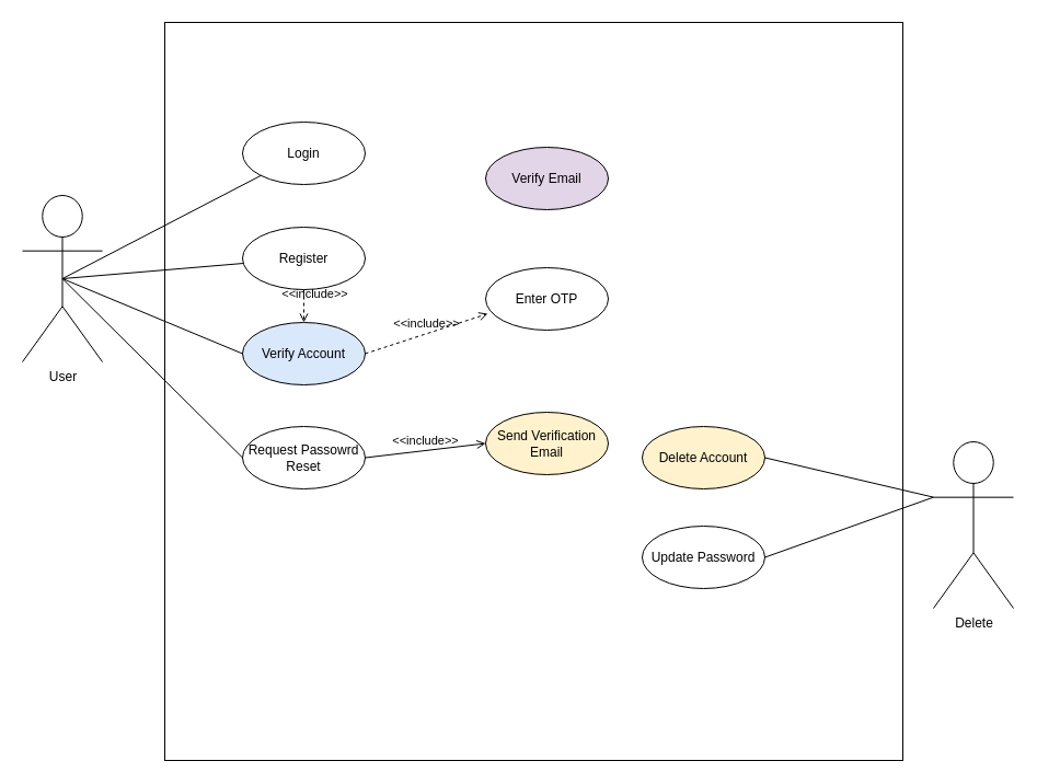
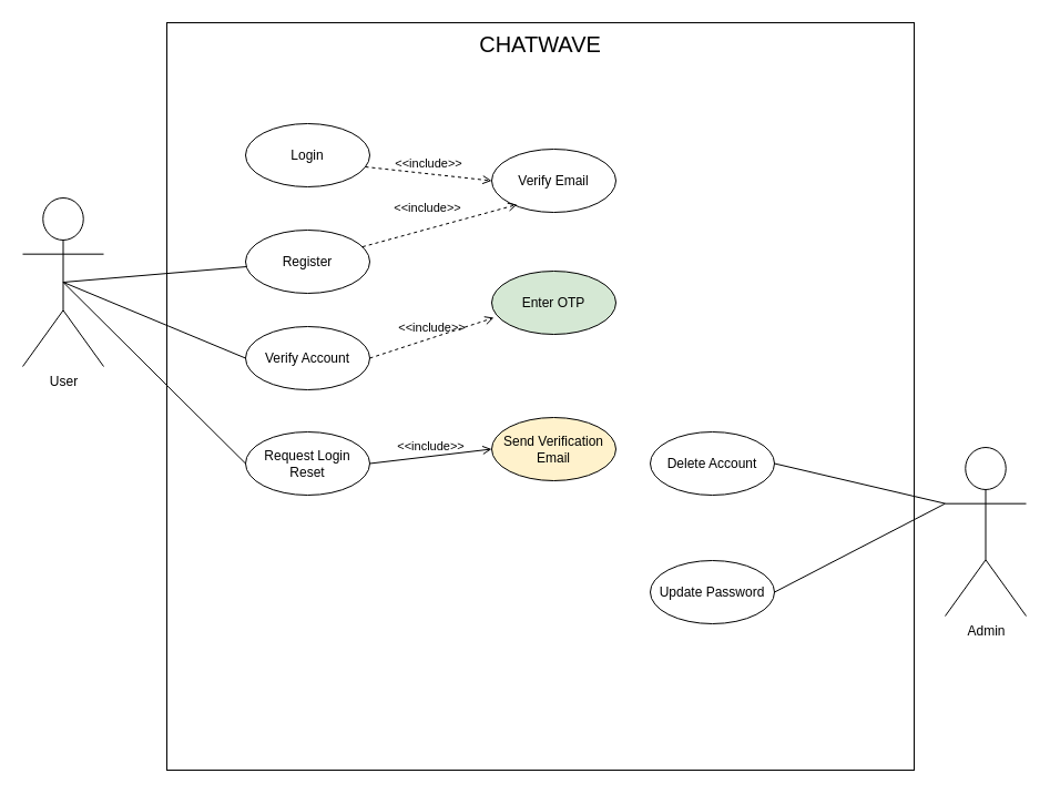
+ <mxCell id="23" value="CHATWAVE" style="text;html=1;align=center;verticalAlign=middle;whiteSpace=wrap;rounded=0;fontSize=20;" vertex="1" parent="1"><mxGeometry x="457" y="24" width="60" height="30" as="geometry" /></mxCell>
+ <mxCell id="8" value="&amp;lt;&amp;lt;include&amp;gt;&amp;gt;" style="html=1;verticalAlign=bottom;labelBackgroundColor=none;endArrow=open;endFill=0;dashed=1;rounded=0;exitX=0.964;exitY=0.684;exitDx=0;exitDy=0;exitPerimeter=0;entryX=0;entryY=0.5;entryDx=0;entryDy=0;" edge="1" parent="1" source="3" target="9"><mxGeometry width="160" relative="1" as="geometry"><mxPoint x="395" y="501" as="sourcePoint" /><mxPoint x="445" y="337" as="targetPoint" /></mxGeometry></mxCell>
- <mxCell id="9" value="Verify Email" style="ellipse;whiteSpace=wrap;html=1;fillColor=#e1d5e7;" vertex="1" parent="1"><mxGeometry x="443" y="134" width="112" height="57" as="geometry" /></mxCell>
+ <mxCell id="9" value="Verify Email" style="ellipse;whiteSpace=wrap;html=1;" vertex="1" parent="1"><mxGeometry x="443" y="134" width="112" height="57" as="geometry" /></mxCell>
- <mxCell id="6" value="" style="endArrow=none;html=1;rounded=0;exitX=0.5;exitY=0.5;exitDx=0;exitDy=0;exitPerimeter=0;" edge="1" parent="1" source="4" target="3"><mxGeometry width="50" height="50" relative="1" as="geometry"><mxPoint x="96" y="213" as="sourcePoint" /><mxPoint x="146" y="163" as="targetPoint" /></mxGeometry></mxCell>
- <mxCell id="18" value="Enter OTP" style="ellipse;whiteSpace=wrap;html=1;" vertex="1" parent="1"><mxGeometry x="443" y="244" width="112" height="57" as="geometry" /></mxCell>
+ <mxCell id="18" value="Enter OTP" style="ellipse;whiteSpace=wrap;html=1;fillColor=#d5e8d4;" vertex="1" parent="1"><mxGeometry x="443" y="244" width="112" height="57" as="geometry" /></mxCell>
- <mxCell id="10" value="&amp;lt;&amp;lt;include&amp;gt;&amp;gt;" style="html=1;verticalAlign=bottom;labelBackgroundColor=none;endArrow=open;endFill=0;dashed=1;rounded=0;" edge="1" parent="1" source="5" target="11"><mxGeometry x="-0.126" y="10" width="160" relative="1" as="geometry"><mxPoint x="355" y="205" as="sourcePoint" /><mxPoint x="486" y="195" as="targetPoint" /><mxPoint as="offset" /></mxGeometry></mxCell>
+ <mxCell id="10" value="&amp;lt;&amp;lt;include&amp;gt;&amp;gt;" style="html=1;verticalAlign=bottom;labelBackgroundColor=none;endArrow=open;endFill=0;dashed=1;rounded=0;entryX=0.205;entryY=0.877;entryDx=0;entryDy=0;entryPerimeter=0;" edge="1" parent="1" source="5" target="9"><mxGeometry x="-0.126" y="10" width="160" relative="1" as="geometry"><mxPoint x="355" y="205" as="sourcePoint" /><mxPoint x="486" y="195" as="targetPoint" /><mxPoint as="offset" /></mxGeometry></mxCell>
- <mxCell id="11" value="Verify Account" style="ellipse;whiteSpace=wrap;html=1;fillColor=#dae8fc;" vertex="1" parent="1"><mxGeometry x="221" y="294" width="112" height="57" as="geometry" /></mxCell>
+ <mxCell id="11" value="Verify Account" style="ellipse;whiteSpace=wrap;html=1;" vertex="1" parent="1"><mxGeometry x="221" y="294" width="112" height="57" as="geometry" /></mxCell>
- <mxCell id="15" value="Delete Account" style="ellipse;whiteSpace=wrap;html=1;fillColor=#fff2cc;" vertex="1" parent="1"><mxGeometry x="586" y="389" width="112" height="57" as="geometry" /></mxCell>
+ <mxCell id="15" value="Delete Account" style="ellipse;whiteSpace=wrap;html=1;" vertex="1" parent="1"><mxGeometry x="586" y="389" width="112" height="57" as="geometry" /></mxCell>
- <mxCell id="20" value="Request Passowrd Reset" style="ellipse;whiteSpace=wrap;html=1;" vertex="1" parent="1"><mxGeometry x="221" y="389" width="112" height="57" as="geometry" /></mxCell>
+ <mxCell id="20" value="Request Login Reset" style="ellipse;whiteSpace=wrap;html=1;" vertex="1" parent="1"><mxGeometry x="221" y="389" width="112" height="57" as="geometry" /></mxCell>
- <mxCell id="14" value="Update Password" style="ellipse;whiteSpace=wrap;html=1;" vertex="1" parent="1"><mxGeometry x="586" y="480" width="112" height="57" as="geometry" /></mxCell>
+ <mxCell id="14" value="Update Password" style="ellipse;whiteSpace=wrap;html=1;" vertex="1" parent="1"><mxGeometry x="586" y="505" width="112" height="57" as="geometry" /></mxCell>
- <mxCell id="13" value="Delete" style="shape=umlActor;verticalLabelPosition=bottom;verticalAlign=top;html=1;outlineConnect=0;" vertex="1" parent="1"><mxGeometry x="852" y="403" width="73" height="152" as="geometry" /></mxCell>
+ <mxCell id="13" value="Admin" style="shape=umlActor;verticalLabelPosition=bottom;verticalAlign=top;html=1;outlineConnect=0;" vertex="1" parent="1"><mxGeometry x="852" y="403" width="73" height="152" as="geometry" /></mxCell>
